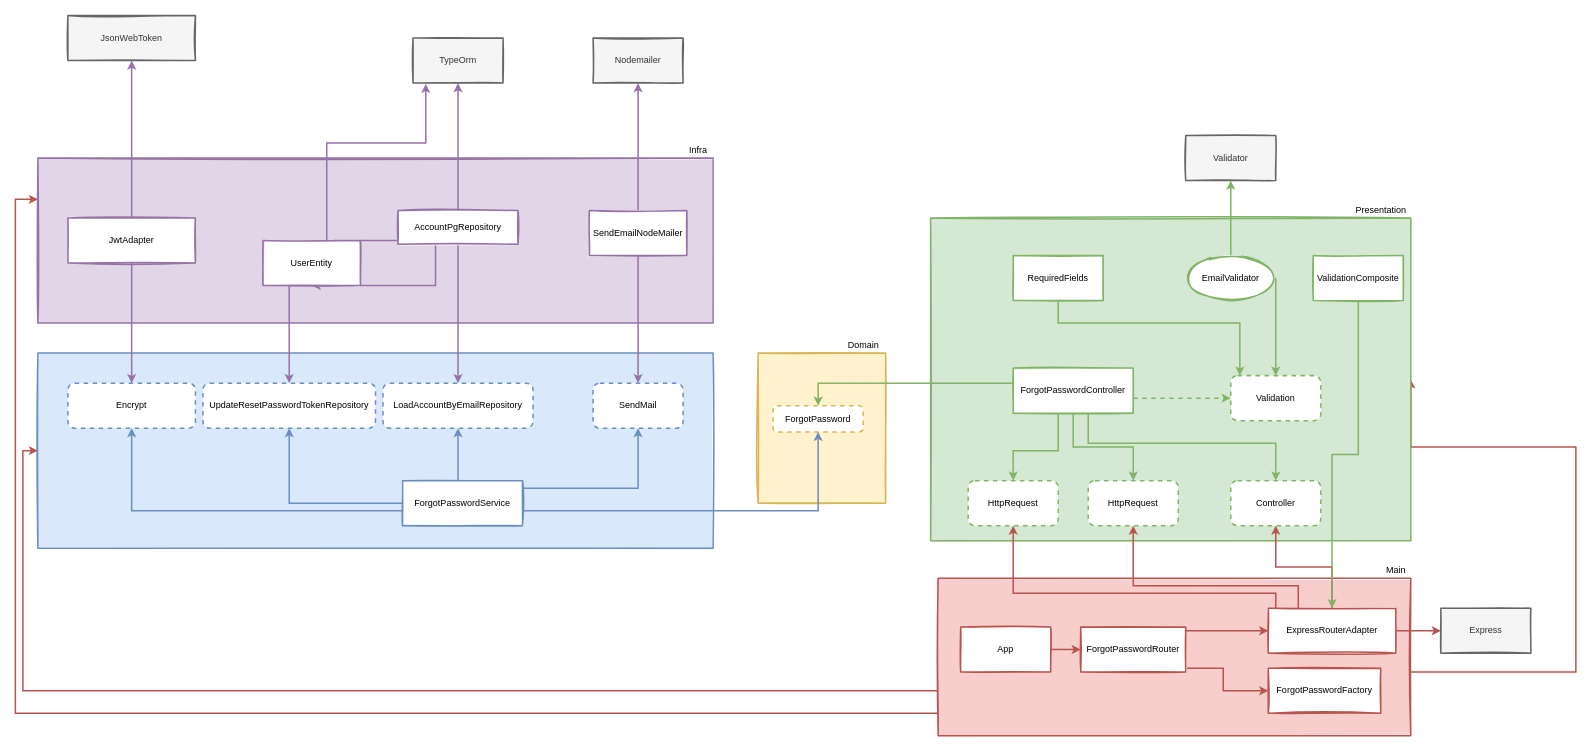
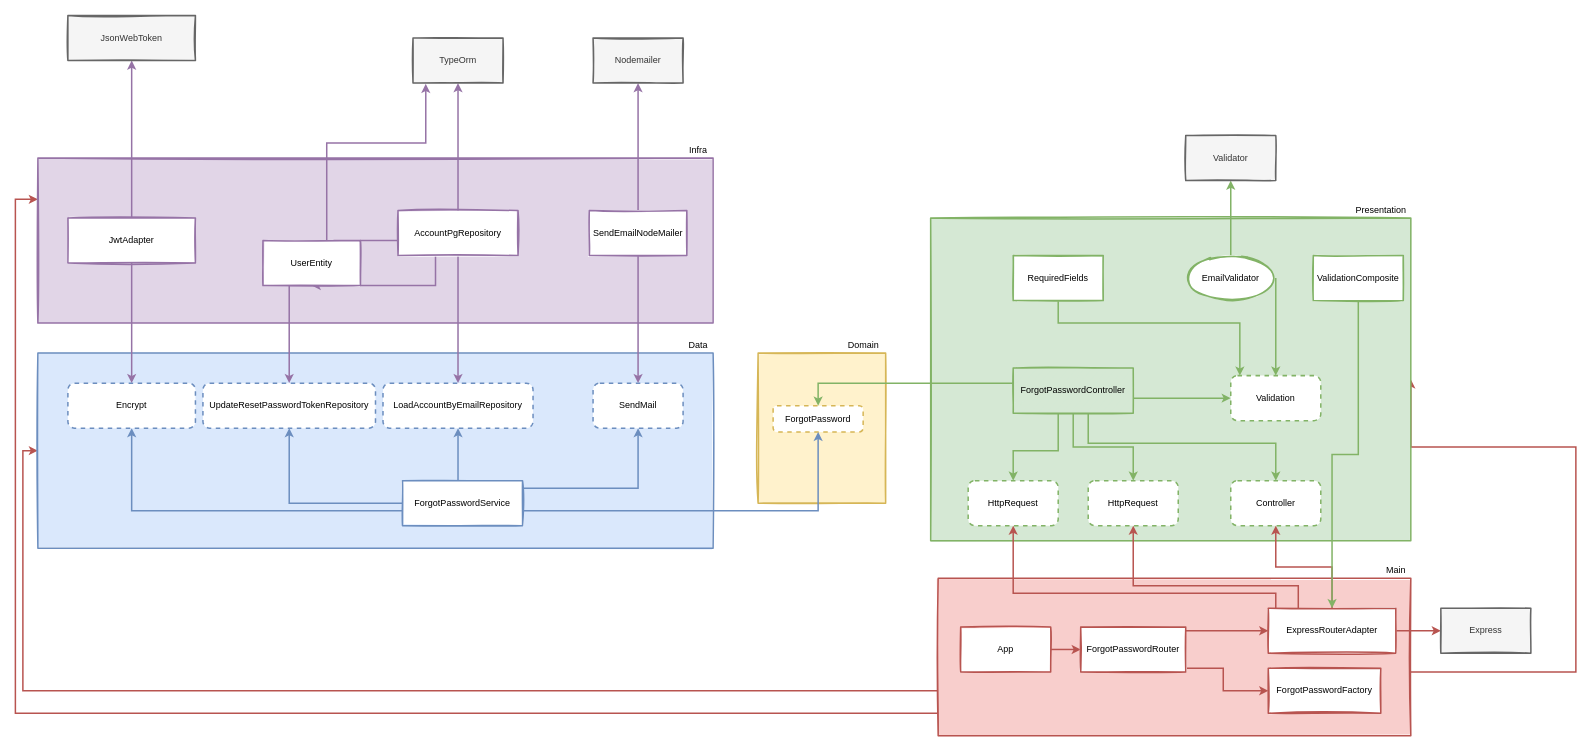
- <mxCell id="50" value="AccountPgRepository" style="rounded=0;whiteSpace=wrap;html=1;shadow=0;glass=0;sketch=1;strokeWidth=2;strokeColor=#9673a6;fillColor=#FFFFFF;" parent="1" vertex="1"><mxGeometry x="530" y="280" width="160" height="45" as="geometry" /></mxCell>
+ <mxCell id="50" value="AccountPgRepository" style="rounded=0;whiteSpace=wrap;html=1;shadow=0;glass=0;sketch=1;strokeWidth=2;strokeColor=#9673a6;fillColor=#FFFFFF;" parent="1" vertex="1"><mxGeometry x="530" y="280" width="160" height="60" as="geometry" /></mxCell>
+ <mxCell id="41" value="Data" style="text;html=1;align=center;verticalAlign=middle;resizable=0;points=[];autosize=1;" parent="1" vertex="1"><mxGeometry x="910" y="450" width="40" height="20" as="geometry" /></mxCell>
- <mxCell id="20" value="ForgotPasswordController" style="rounded=0;whiteSpace=wrap;html=1;shadow=0;glass=0;sketch=1;strokeWidth=2;strokeColor=#82b366;fillColor=#FFFFFF;" parent="1" vertex="1"><mxGeometry x="1350" y="490" width="160" height="60" as="geometry" /></mxCell>
+ <mxCell id="20" value="ForgotPasswordController" style="rounded=0;whiteSpace=wrap;html=1;shadow=0;glass=0;sketch=1;strokeWidth=2;strokeColor=#82b366;fillColor=#d5e8d4;" parent="1" vertex="1"><mxGeometry x="1350" y="490" width="160" height="60" as="geometry" /></mxCell>
- <mxCell id="19" style="edgeStyle=orthogonalEdgeStyle;rounded=0;orthogonalLoop=1;jettySize=auto;html=1;strokeWidth=2;fillColor=#d5e8d4;strokeColor=#82b366;dashed=1;" parent="1" source="20" target="54" edge="1"><mxGeometry relative="1" as="geometry"><Array as="points"><mxPoint x="1540" y="530" /><mxPoint x="1540" y="530" /></Array></mxGeometry></mxCell>
+ <mxCell id="19" style="edgeStyle=orthogonalEdgeStyle;rounded=0;orthogonalLoop=1;jettySize=auto;html=1;strokeWidth=2;fillColor=#d5e8d4;strokeColor=#82b366;" parent="1" source="20" target="54" edge="1"><mxGeometry relative="1" as="geometry"><Array as="points"><mxPoint x="1540" y="530" /><mxPoint x="1540" y="530" /></Array></mxGeometry></mxCell>
